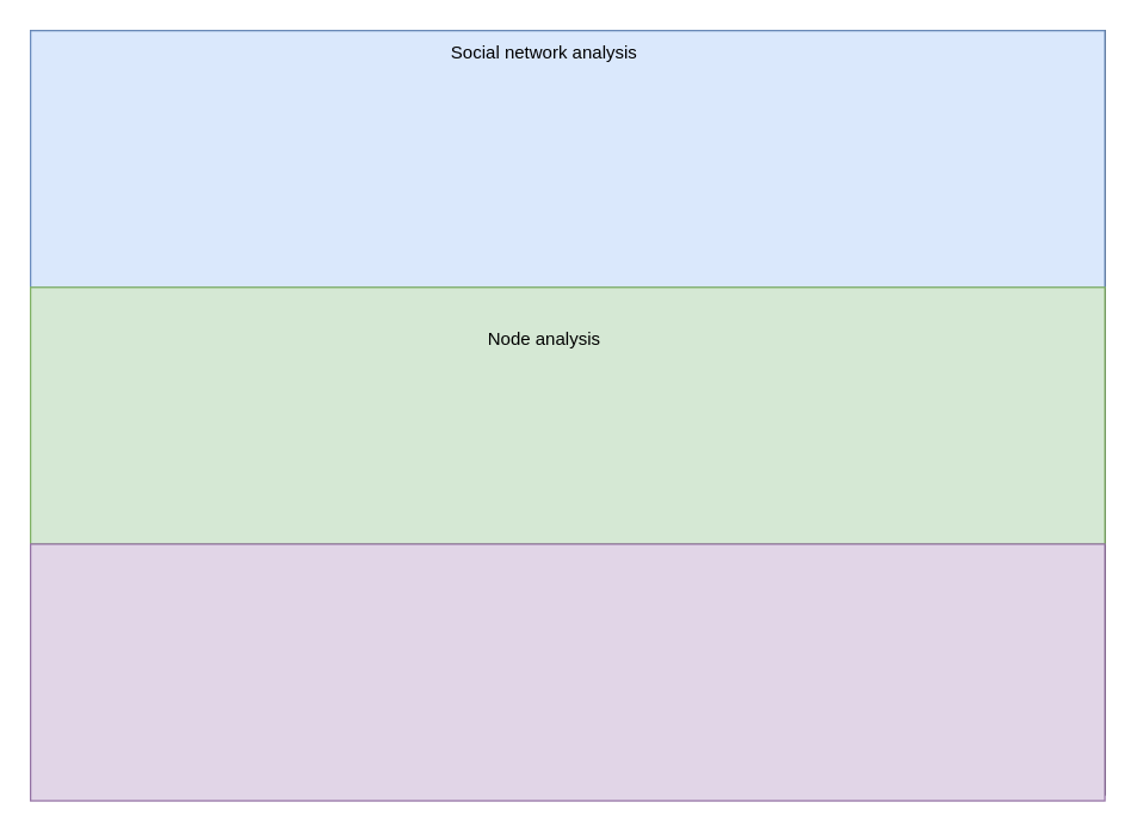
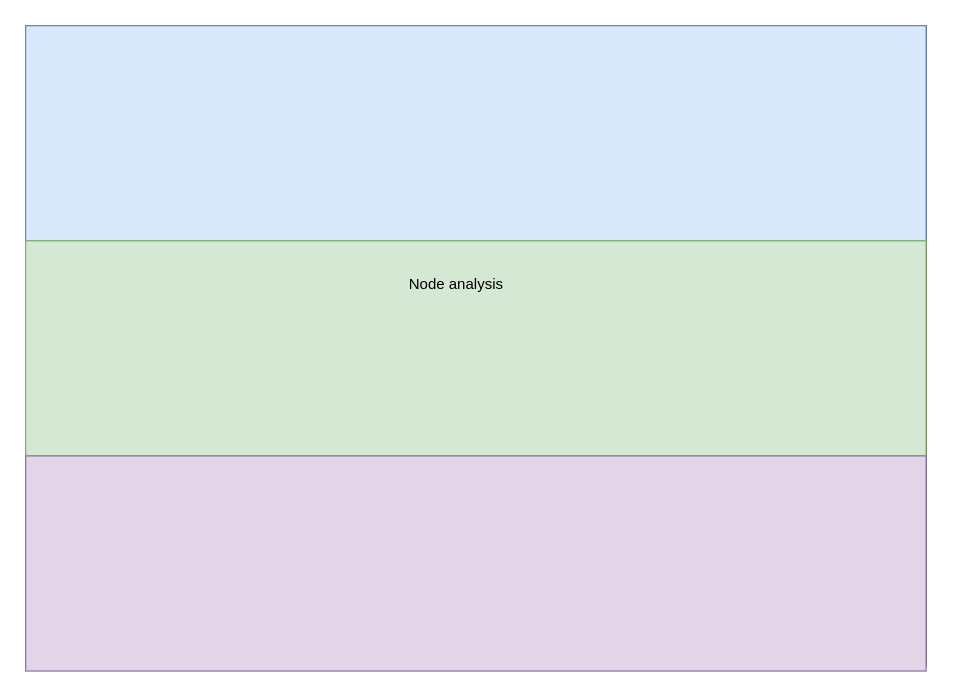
- <mxCell id="7" value="Social network analysis" style="text;html=1;strokeColor=none;fillColor=none;align=center;verticalAlign=middle;whiteSpace=wrap;rounded=0;" vertex="1" parent="2"><mxGeometry x="252" width="185" height="30" as="geometry" /></mxCell>
